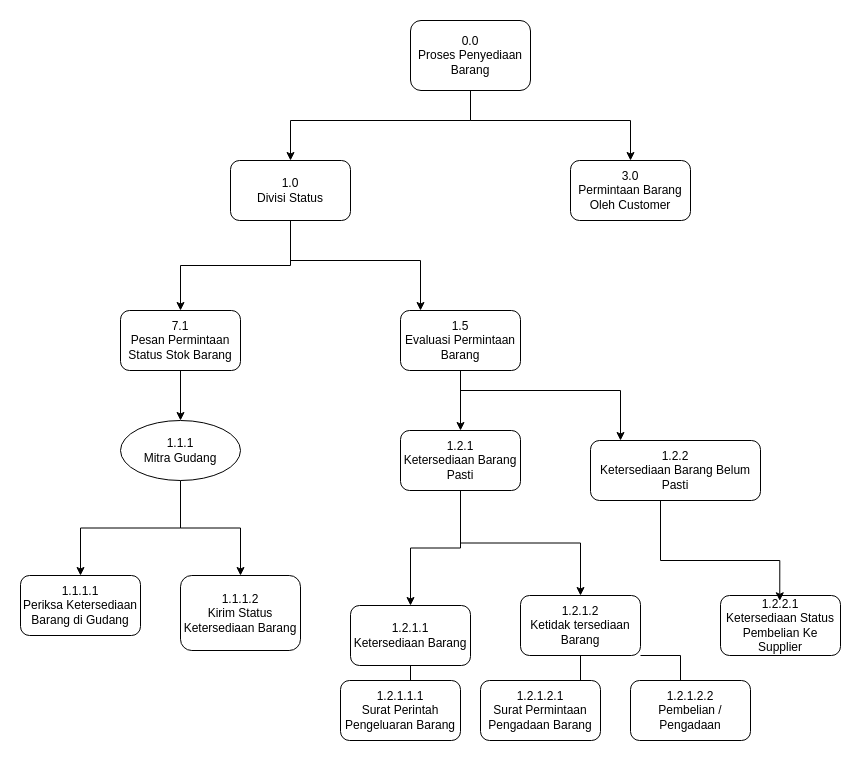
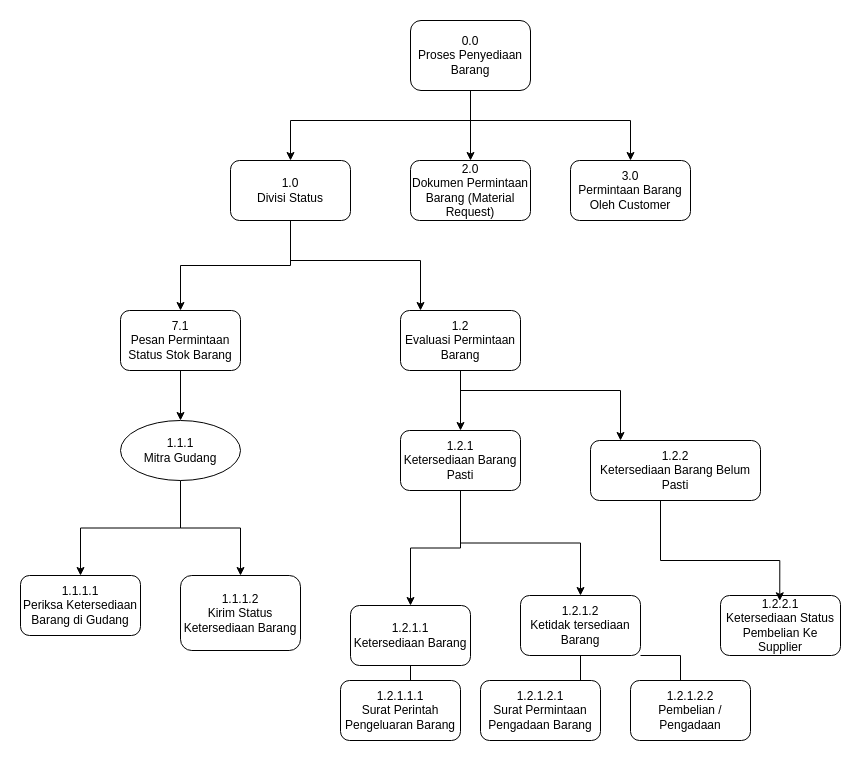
+ <mxCell id="2" style="edgeStyle=orthogonalEdgeStyle;rounded=0;orthogonalLoop=1;jettySize=auto;html=1;" edge="1" parent="1" source="5" target="15"><mxGeometry relative="1" as="geometry" /></mxCell>
+ <mxCell id="15" value="&lt;div&gt;2.0&lt;/div&gt;Dokumen Permintaan Barang (Material Request)" style="rounded=1;whiteSpace=wrap;html=1;" vertex="1" parent="1"><mxGeometry x="410" y="160" width="120" height="60" as="geometry" /></mxCell>
- <mxCell id="18" value="1.5&lt;div&gt;Evaluasi Permintaan Barang&lt;/div&gt;" style="rounded=1;whiteSpace=wrap;html=1;" vertex="1" parent="1"><mxGeometry x="400" y="310" width="120" height="60" as="geometry" /></mxCell>
+ <mxCell id="18" value="1.2&lt;div&gt;Evaluasi Permintaan Barang&lt;/div&gt;" style="rounded=1;whiteSpace=wrap;html=1;" vertex="1" parent="1"><mxGeometry x="400" y="310" width="120" height="60" as="geometry" /></mxCell>
